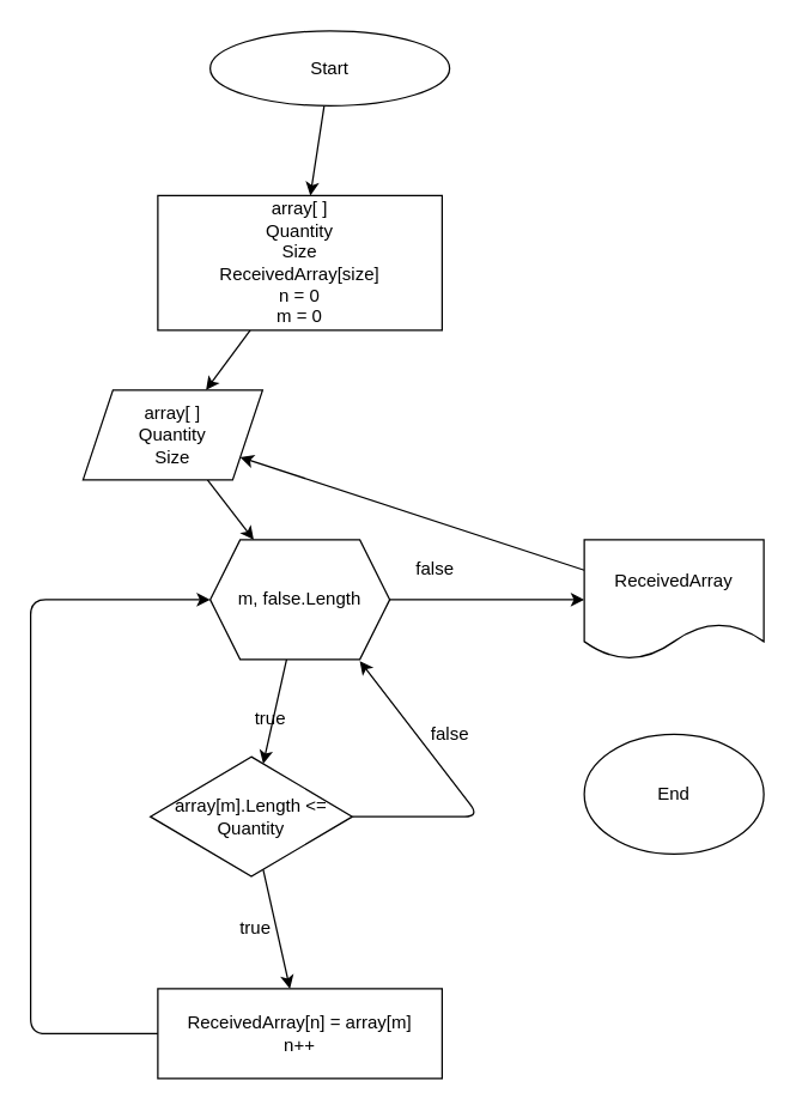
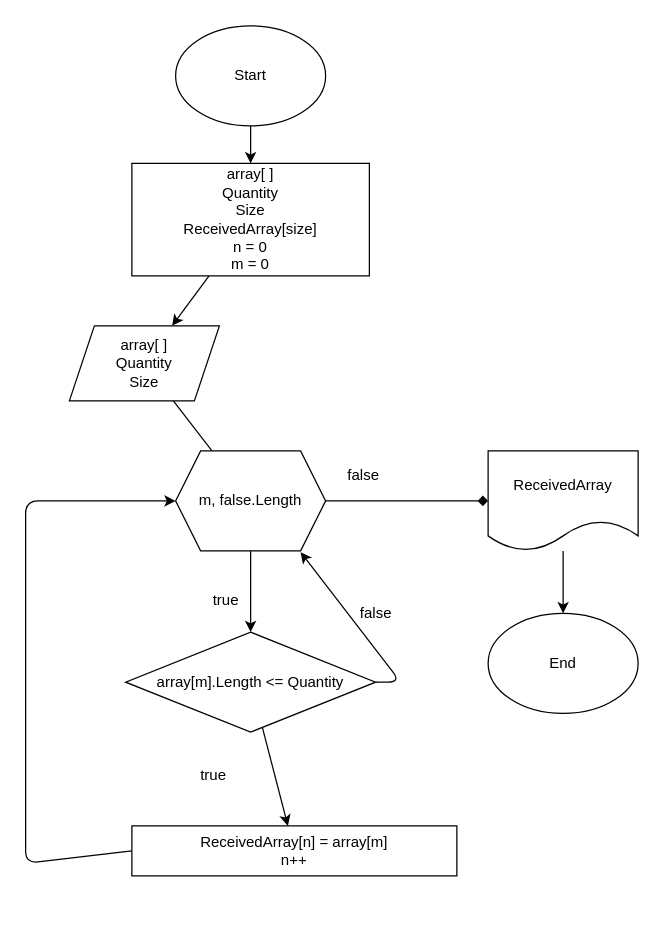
- <mxCell id="3" value="Start" style="ellipse;whiteSpace=wrap;html=1;" vertex="1" parent="1"><mxGeometry x="140" y="20" width="160" height="50" as="geometry" /></mxCell>
+ <mxCell id="3" value="Start" style="ellipse;whiteSpace=wrap;html=1;" vertex="1" parent="1"><mxGeometry x="140" y="20" width="120" height="80" as="geometry" /></mxCell>
- <mxCell id="16" value="" style="edgeStyle=none;html=1;" edge="1" parent="1" source="17" target="7"><mxGeometry relative="1" as="geometry" /></mxCell>
+ <mxCell id="16" value="" style="edgeStyle=none;html=1;" edge="1" parent="1" source="17" target="18"><mxGeometry relative="1" as="geometry" /></mxCell>
- <mxCell id="6" value="" style="edgeStyle=none;html=1;" edge="1" parent="1" source="7" target="10"><mxGeometry relative="1" as="geometry" /></mxCell>
+ <mxCell id="6" value="" style="edgeStyle=none;html=1;endArrow=none;" edge="1" parent="1" source="7" target="10"><mxGeometry relative="1" as="geometry" /></mxCell>
- <mxCell id="9" value="" style="edgeStyle=none;html=1;" edge="1" parent="1" source="10" target="17"><mxGeometry relative="1" as="geometry" /></mxCell>
+ <mxCell id="9" value="" style="edgeStyle=none;html=1;endArrow=diamond;" edge="1" parent="1" source="10" target="17"><mxGeometry relative="1" as="geometry" /></mxCell>
- <mxCell id="13" value="array[m].Length &amp;lt;= Quantity" style="rhombus;whiteSpace=wrap;html=1;" vertex="1" parent="1"><mxGeometry x="100" y="505" width="135" height="80" as="geometry" /></mxCell>
+ <mxCell id="13" value="array[m].Length &amp;lt;= Quantity" style="rhombus;whiteSpace=wrap;html=1;" vertex="1" parent="1"><mxGeometry x="100" y="505" width="200" height="80" as="geometry" /></mxCell>
- <mxCell id="15" value="ReceivedArray[n] = array[m]&lt;br&gt;n++" style="whiteSpace=wrap;html=1;" vertex="1" parent="1"><mxGeometry x="105" y="660" width="190" height="60" as="geometry" /></mxCell>
+ <mxCell id="15" value="ReceivedArray[n] = array[m]&lt;br&gt;n++" style="whiteSpace=wrap;html=1;" vertex="1" parent="1"><mxGeometry x="105" y="660" width="260" height="40" as="geometry" /></mxCell>
